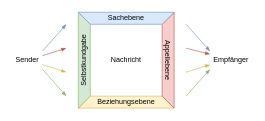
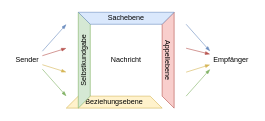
- <mxCell id="3" value="Beziehungsebene" style="shape=trapezoid;perimeter=trapezoidPerimeter;whiteSpace=wrap;html=1;fixedSize=1;fillColor=#fff2cc;strokeColor=#d6b656;" vertex="1" parent="1"><mxGeometry x="130" y="160" width="160" height="20" as="geometry" /></mxCell>
+ <mxCell id="3" value="Beziehungsebene" style="shape=trapezoid;perimeter=trapezoidPerimeter;whiteSpace=wrap;html=1;fixedSize=1;fillColor=#fff2cc;strokeColor=#d6b656;" vertex="1" parent="1"><mxGeometry x="110" y="160" width="160" height="20" as="geometry" /></mxCell>
